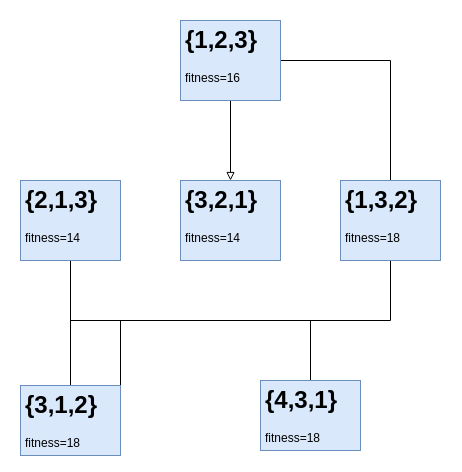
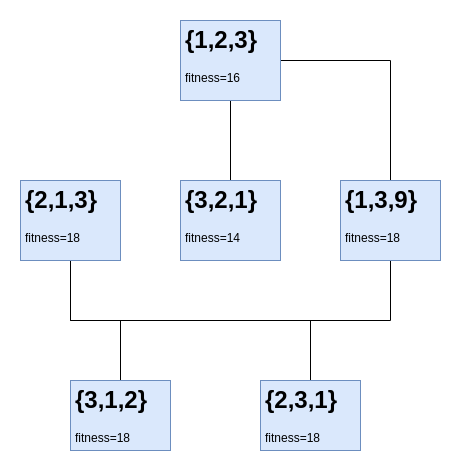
- <mxCell id="2" style="edgeStyle=orthogonalEdgeStyle;rounded=0;orthogonalLoop=1;jettySize=auto;html=1;entryX=0.5;entryY=0;entryDx=0;entryDy=0;endArrow=block;endFill=0;" parent="1" source="4" target="5" edge="1"><mxGeometry relative="1" as="geometry" /></mxCell>
+ <mxCell id="2" style="edgeStyle=orthogonalEdgeStyle;rounded=0;orthogonalLoop=1;jettySize=auto;html=1;entryX=0.5;entryY=0;entryDx=0;entryDy=0;endArrow=none;endFill=0;" parent="1" source="4" target="5" edge="1"><mxGeometry relative="1" as="geometry" /></mxCell>
- <mxCell id="10" value="&lt;h1&gt;{2,1,3}&lt;/h1&gt;&lt;p&gt;fitness=14&lt;/p&gt;" style="text;html=1;strokeColor=#6c8ebf;fillColor=#dae8fc;spacing=5;spacingTop=-20;whiteSpace=wrap;overflow=hidden;rounded=0;" parent="1" vertex="1"><mxGeometry x="20" y="180" width="100" height="80" as="geometry" /></mxCell>
+ <mxCell id="10" value="&lt;h1&gt;{2,1,3}&lt;/h1&gt;&lt;p&gt;fitness=18&lt;/p&gt;" style="text;html=1;strokeColor=#6c8ebf;fillColor=#dae8fc;spacing=5;spacingTop=-20;whiteSpace=wrap;overflow=hidden;rounded=0;" parent="1" vertex="1"><mxGeometry x="20" y="180" width="100" height="80" as="geometry" /></mxCell>
- <mxCell id="7" value="&lt;h1&gt;{1,3,2}&lt;/h1&gt;&lt;p&gt;fitness=18&lt;/p&gt;&lt;p&gt;&lt;br&gt;&lt;/p&gt;" style="text;html=1;strokeColor=#6c8ebf;fillColor=#dae8fc;spacing=5;spacingTop=-20;whiteSpace=wrap;overflow=hidden;rounded=0;" parent="1" vertex="1"><mxGeometry x="340" y="180" width="100" height="80" as="geometry" /></mxCell>
+ <mxCell id="7" value="&lt;h1&gt;{1,3,9}&lt;/h1&gt;&lt;p&gt;fitness=18&lt;/p&gt;&lt;p&gt;&lt;br&gt;&lt;/p&gt;" style="text;html=1;strokeColor=#6c8ebf;fillColor=#dae8fc;spacing=5;spacingTop=-20;whiteSpace=wrap;overflow=hidden;rounded=0;" parent="1" vertex="1"><mxGeometry x="340" y="180" width="100" height="80" as="geometry" /></mxCell>
- <mxCell id="11" value="&lt;h1&gt;{4,3,1}&lt;/h1&gt;&lt;p&gt;fitness=18&lt;/p&gt;" style="text;html=1;strokeColor=#6c8ebf;fillColor=#dae8fc;spacing=5;spacingTop=-20;whiteSpace=wrap;overflow=hidden;rounded=0;" parent="1" vertex="1"><mxGeometry x="260" y="380" width="100" height="70" as="geometry" /></mxCell>
+ <mxCell id="11" value="&lt;h1&gt;{2,3,1}&lt;/h1&gt;&lt;p&gt;fitness=18&lt;/p&gt;" style="text;html=1;strokeColor=#6c8ebf;fillColor=#dae8fc;spacing=5;spacingTop=-20;whiteSpace=wrap;overflow=hidden;rounded=0;" parent="1" vertex="1"><mxGeometry x="260" y="380" width="100" height="70" as="geometry" /></mxCell>
- <mxCell id="12" value="&lt;h1&gt;{3,1,2}&lt;/h1&gt;&lt;p&gt;fitness=18&lt;/p&gt;" style="text;html=1;strokeColor=#6c8ebf;fillColor=#dae8fc;spacing=5;spacingTop=-20;whiteSpace=wrap;overflow=hidden;rounded=0;" parent="1" vertex="1"><mxGeometry x="20" y="385" width="100" height="70" as="geometry" /></mxCell>
+ <mxCell id="12" value="&lt;h1&gt;{3,1,2}&lt;/h1&gt;&lt;p&gt;fitness=18&lt;/p&gt;" style="text;html=1;strokeColor=#6c8ebf;fillColor=#dae8fc;spacing=5;spacingTop=-20;whiteSpace=wrap;overflow=hidden;rounded=0;" parent="1" vertex="1"><mxGeometry x="70" y="380" width="100" height="70" as="geometry" /></mxCell>
